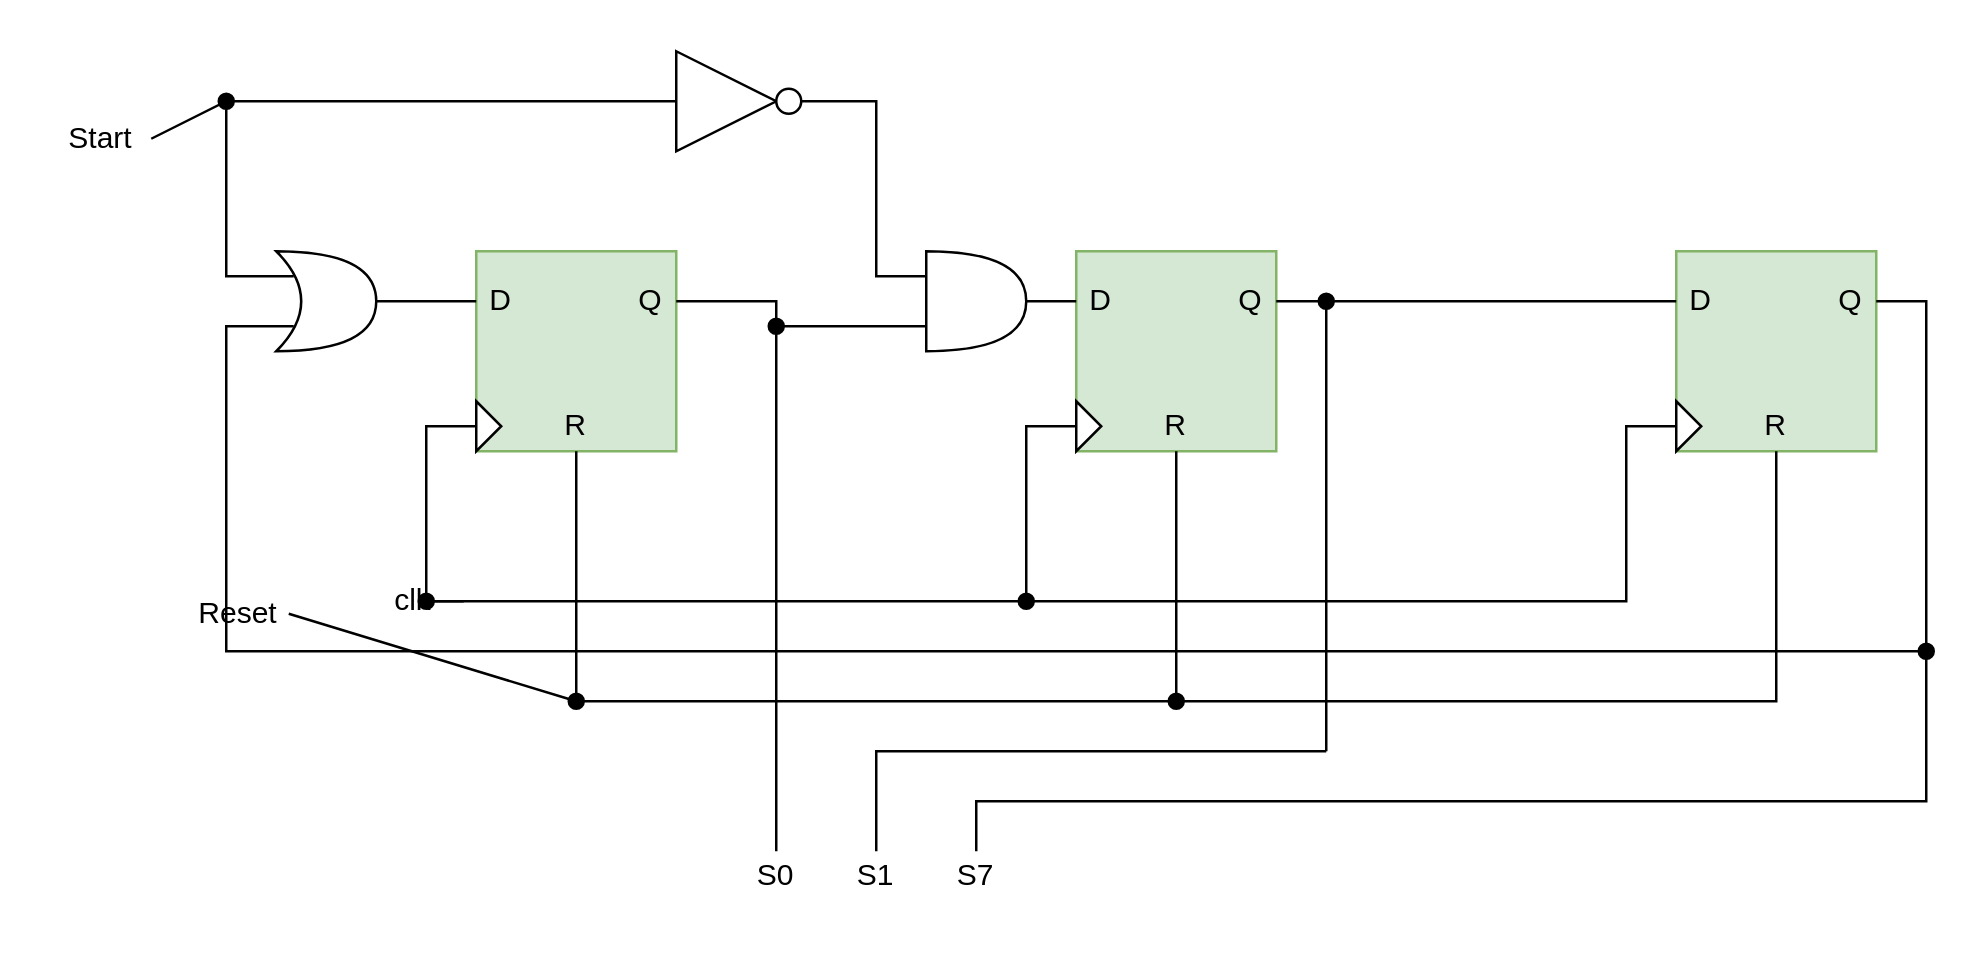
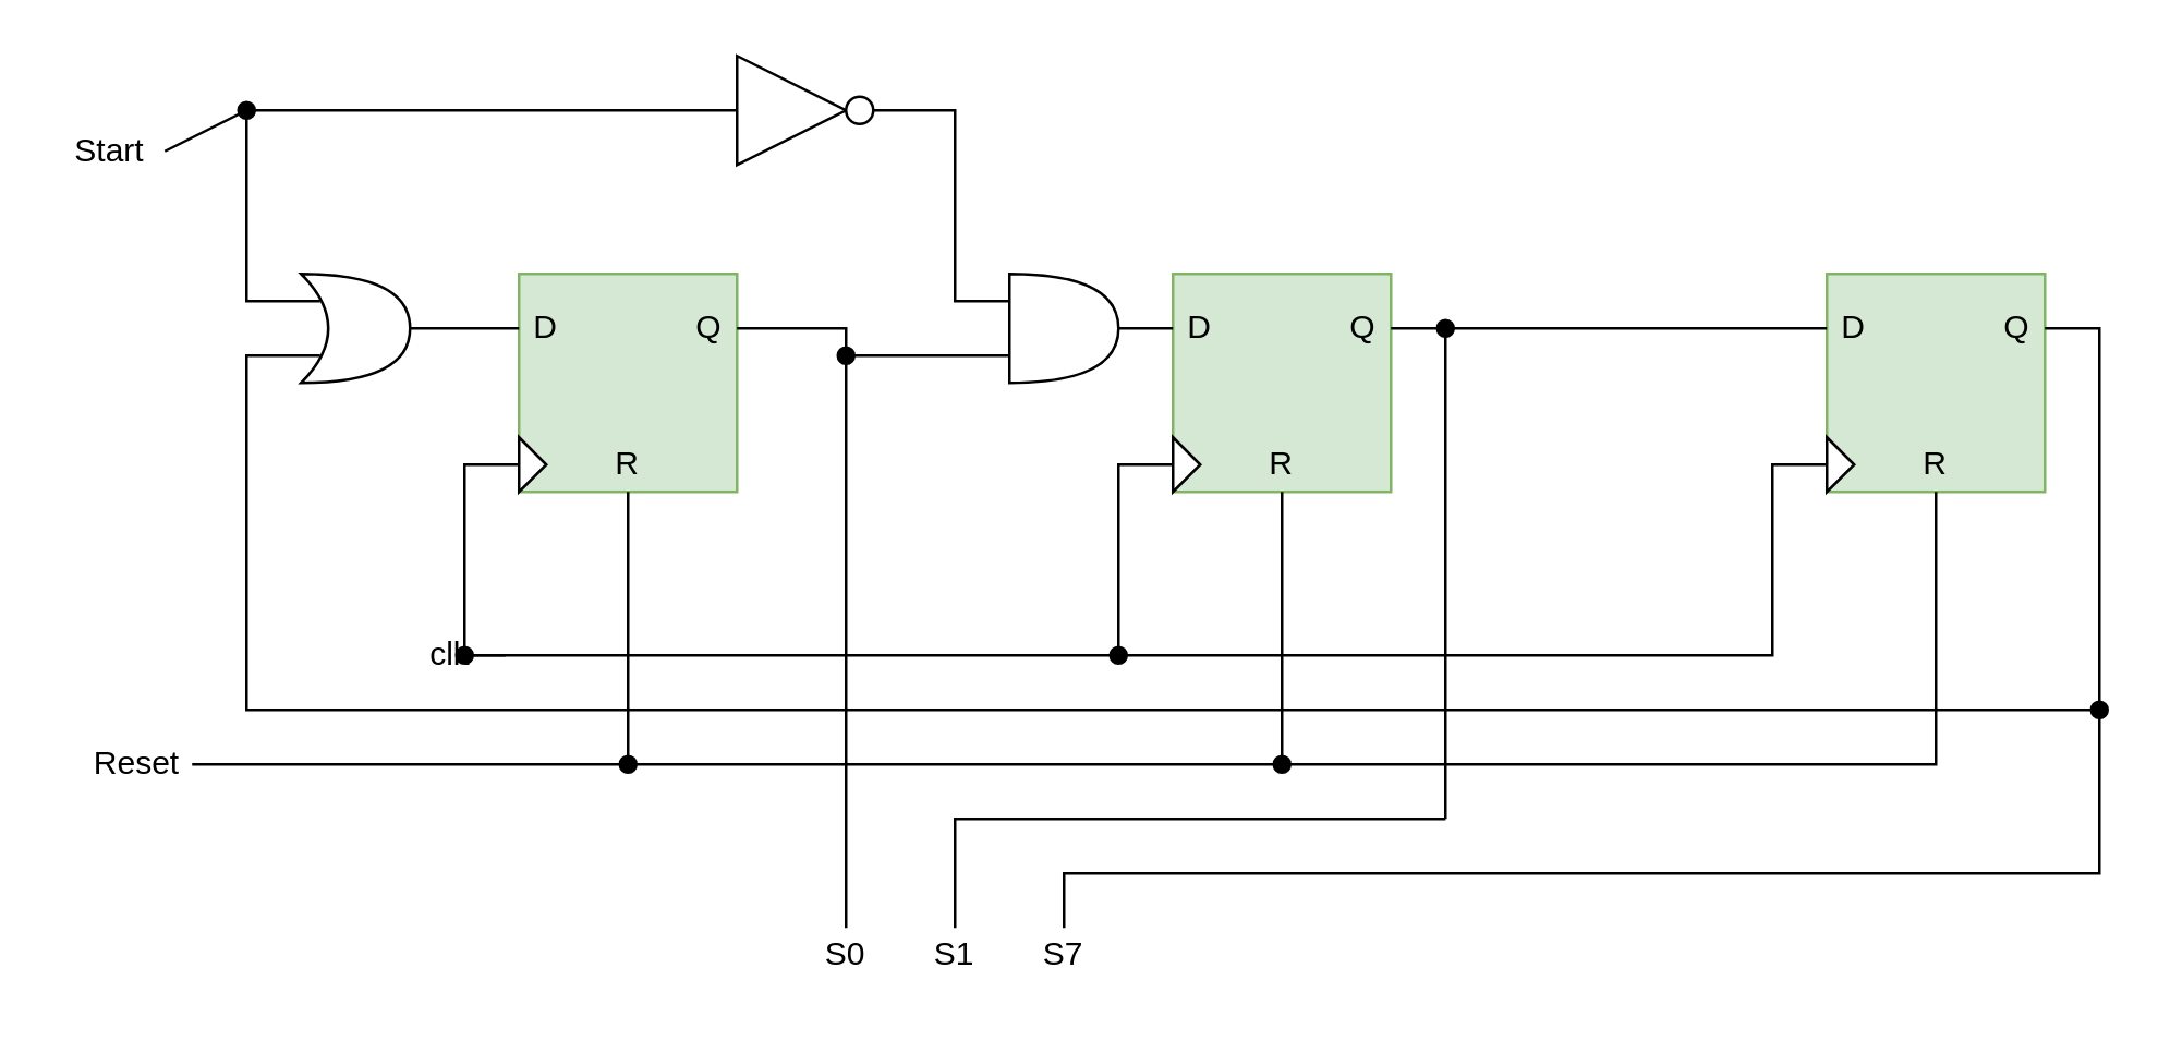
- <mxCell id="13" value="Reset" style="text;html=1;strokeColor=none;fillColor=none;align=center;verticalAlign=middle;whiteSpace=wrap;rounded=0;" parent="1" vertex="1"><mxGeometry x="75" y="235" width="40" height="20" as="geometry" /></mxCell>
+ <mxCell id="13" value="Reset" style="text;html=1;strokeColor=none;fillColor=none;align=center;verticalAlign=middle;whiteSpace=wrap;rounded=0;" parent="1" vertex="1"><mxGeometry x="30" y="270" width="40" height="20" as="geometry" /></mxCell>
